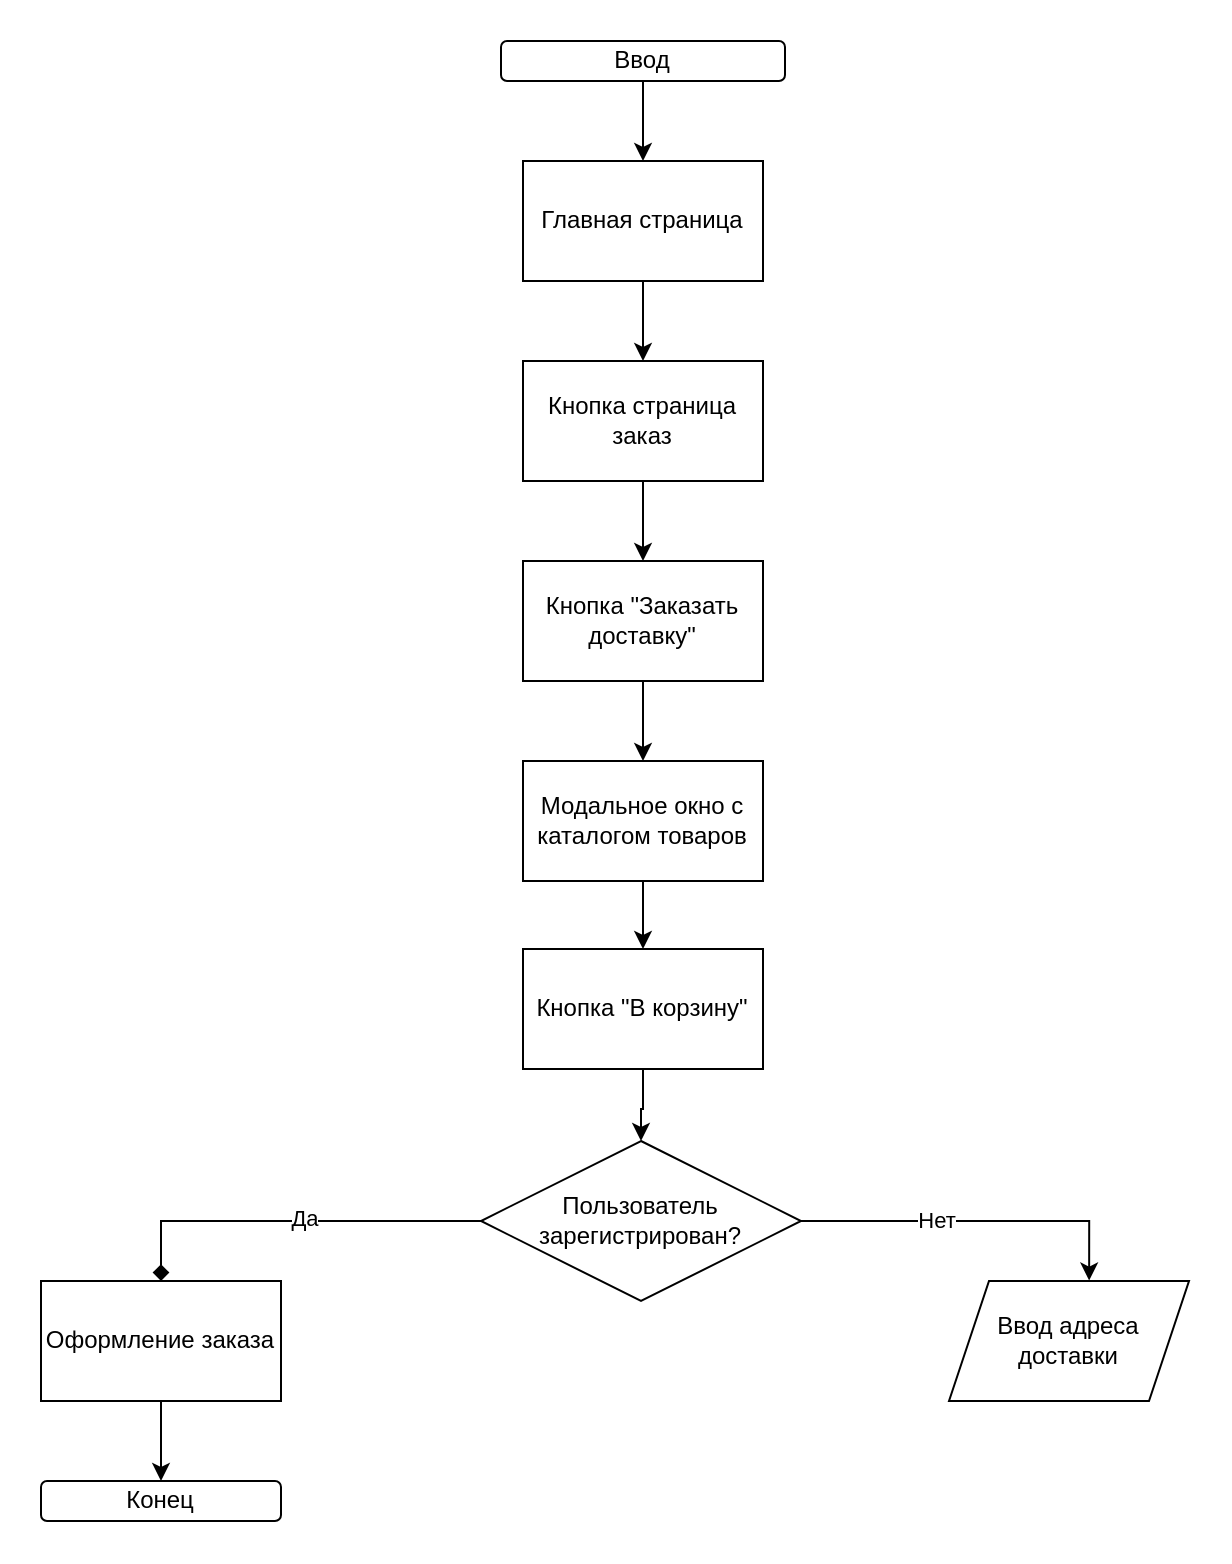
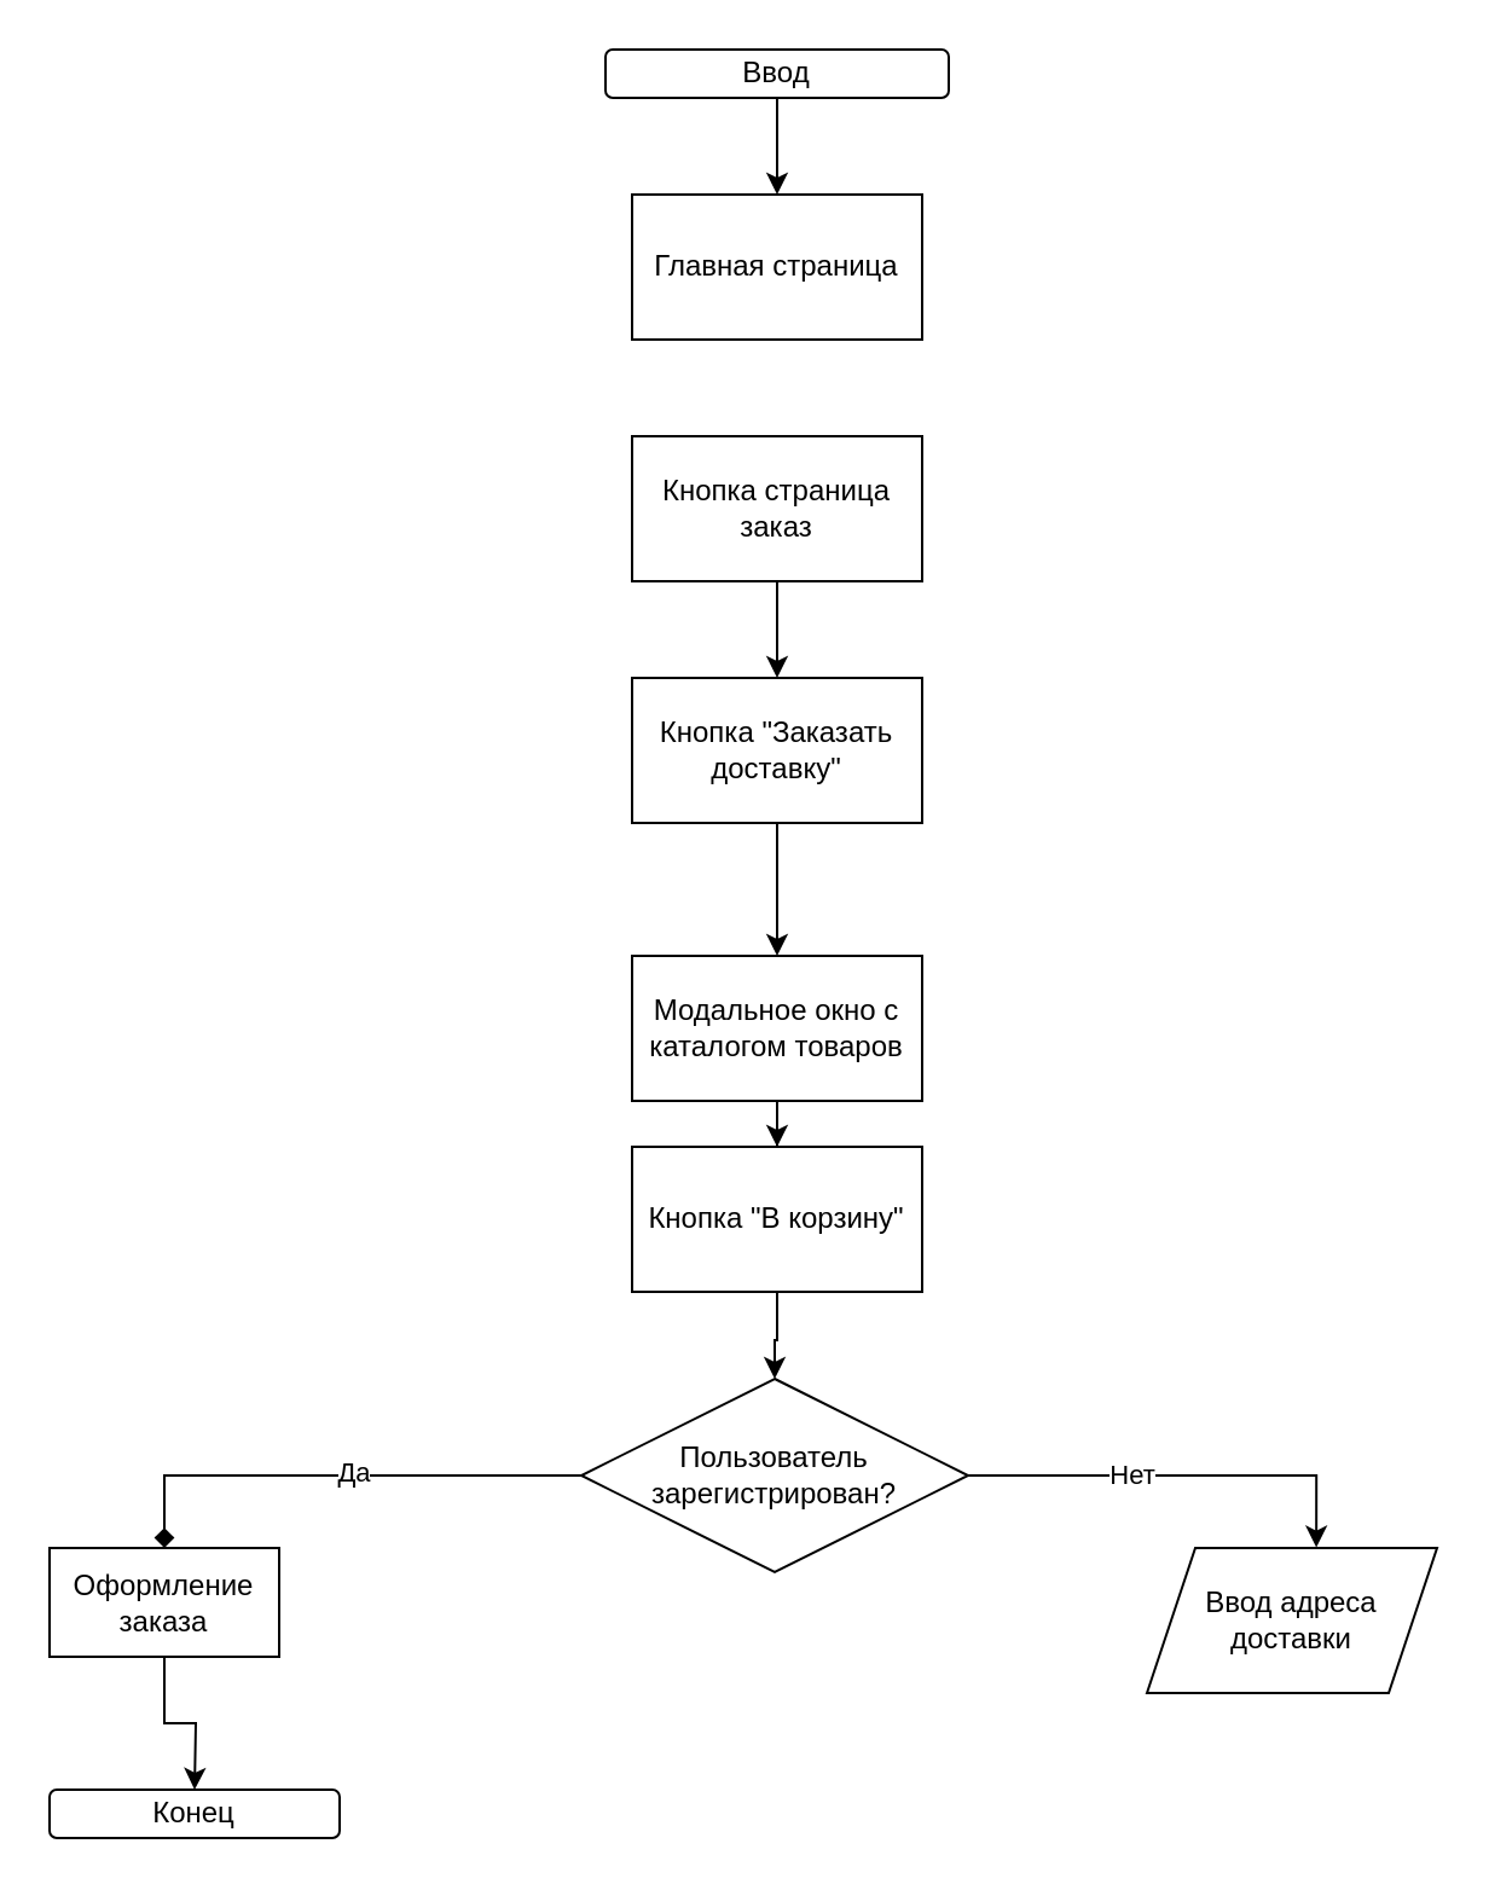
- <mxCell id="4" style="edgeStyle=orthogonalEdgeStyle;rounded=0;orthogonalLoop=1;jettySize=auto;html=1;entryX=0.5;entryY=0;entryDx=0;entryDy=0;" edge="1" parent="1" source="5" target="7"><mxGeometry relative="1" as="geometry" /></mxCell>
- <mxCell id="11" value="Модальное окно с каталогом товаров" style="rounded=0;whiteSpace=wrap;html=1;" vertex="1" parent="1"><mxGeometry x="261" y="380" width="120" height="60" as="geometry" /></mxCell>
+ <mxCell id="11" value="Модальное окно с каталогом товаров" style="rounded=0;whiteSpace=wrap;html=1;" vertex="1" parent="1"><mxGeometry x="261" y="395" width="120" height="60" as="geometry" /></mxCell>
- <mxCell id="18" value="Оформление заказа" style="rounded=0;whiteSpace=wrap;html=1;" vertex="1" parent="1"><mxGeometry x="20" y="640" width="120" height="60" as="geometry" /></mxCell>
+ <mxCell id="18" value="Оформление заказа" style="rounded=0;whiteSpace=wrap;html=1;" vertex="1" parent="1"><mxGeometry x="20" y="640" width="95" height="45" as="geometry" /></mxCell>
